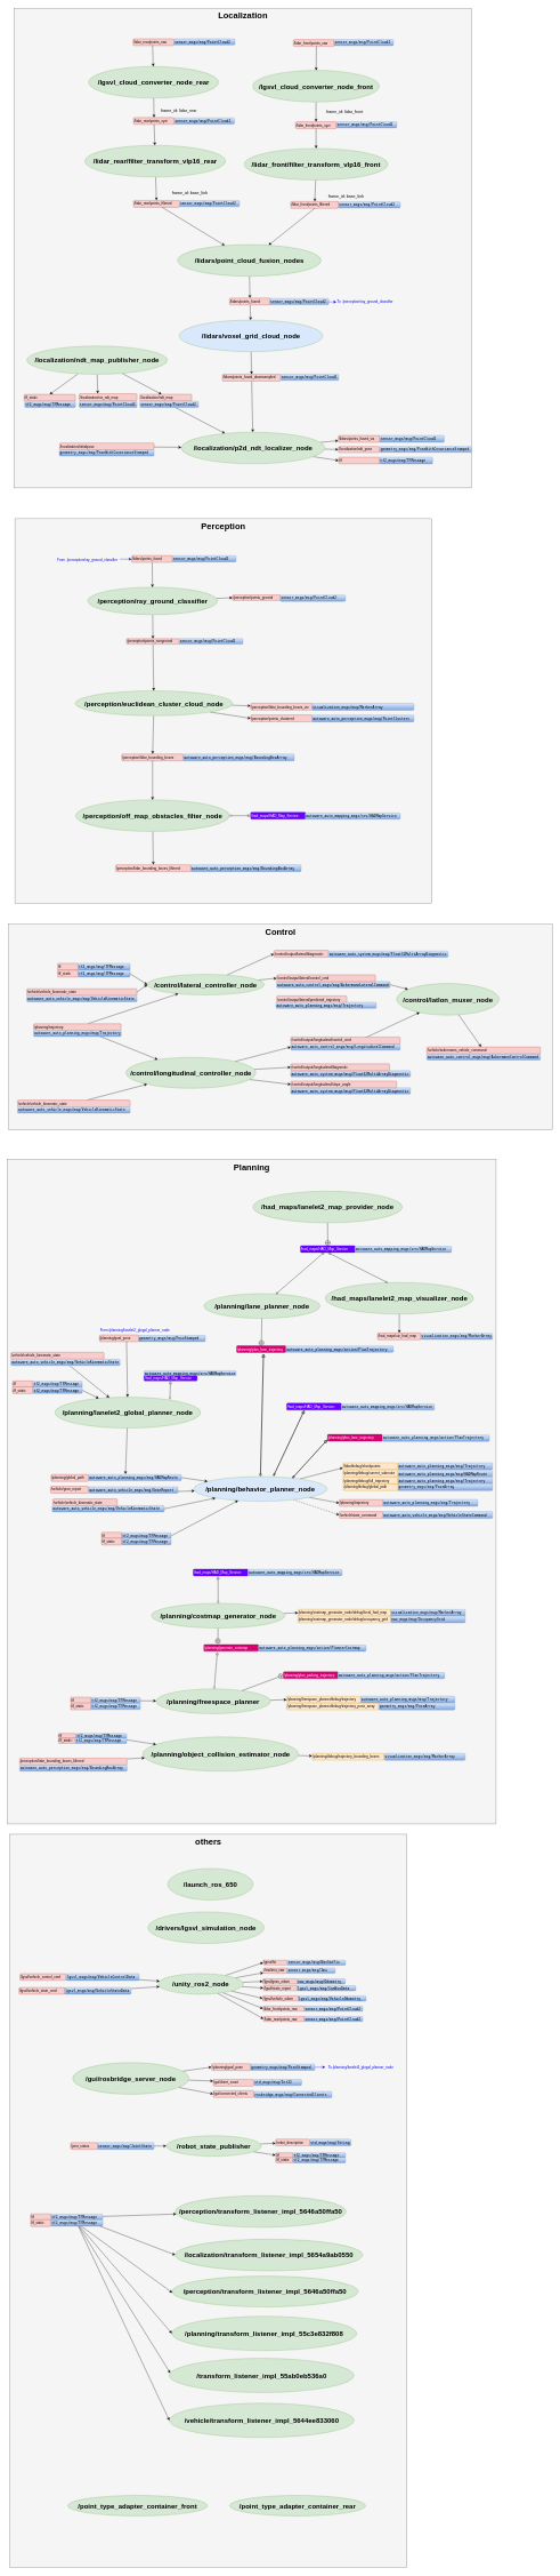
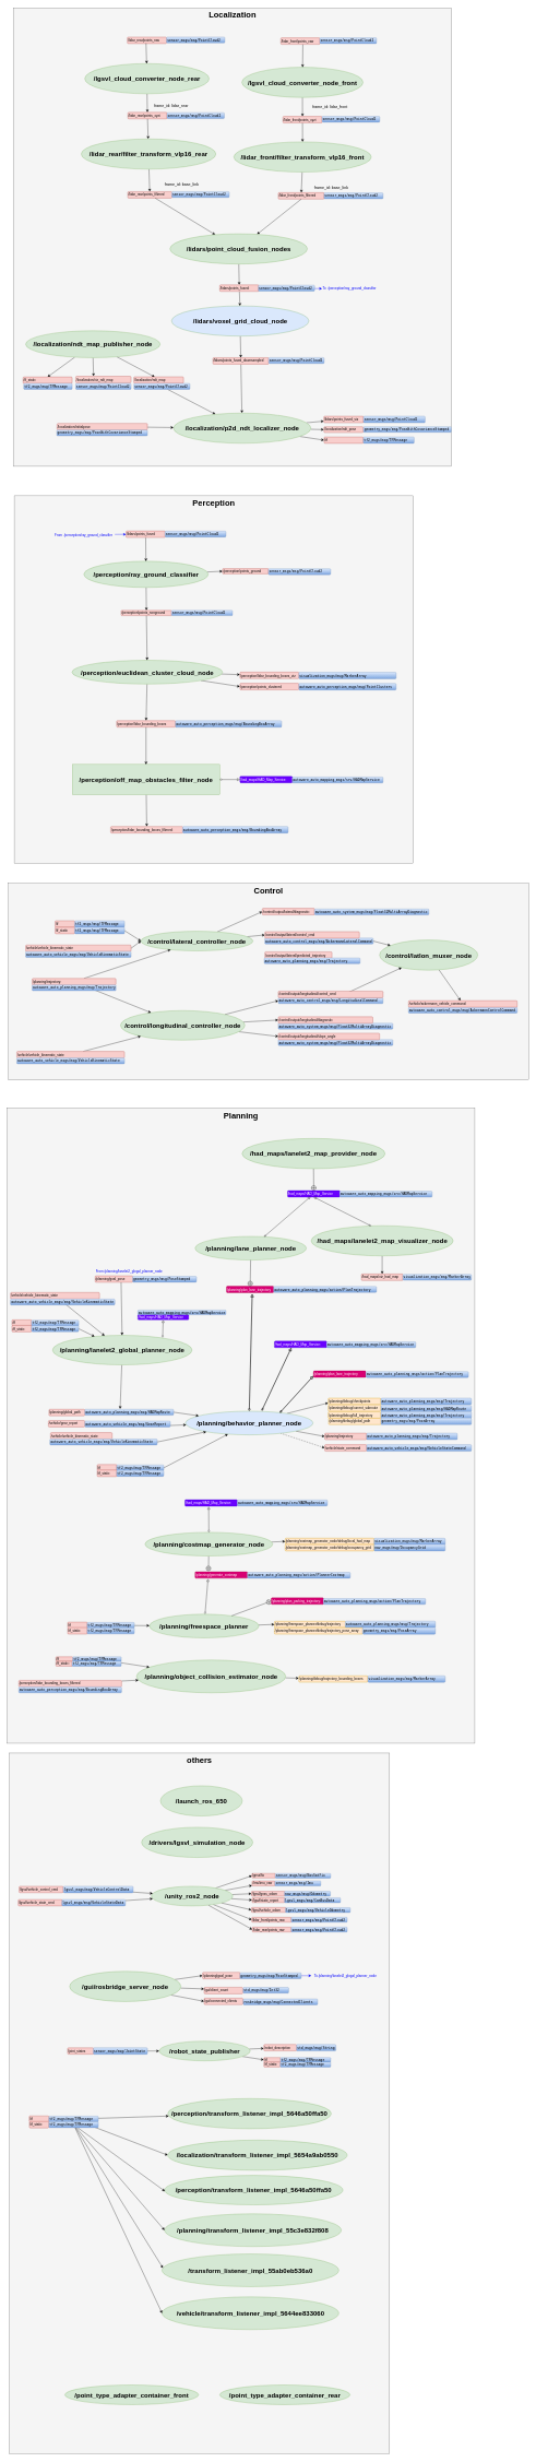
- <mxCell id="131" value="/perception/off_map_obstacles_filter_node" style="ellipse;whiteSpace=wrap;html=1;fontSize=20;fillColor=#d5e8d4;strokeColor=#82b366;fontStyle=1" parent="1" vertex="1"><mxGeometry x="220.8" y="2330.62" width="450" height="92.19" as="geometry" /></mxCell>
+ <mxCell id="131" value="/perception/off_map_obstacles_filter_node" style="whiteSpace=wrap;html=1;fontSize=20;fillColor=#d5e8d4;strokeColor=#82b366;fontStyle=1;rounded=0;" parent="1" vertex="1"><mxGeometry x="220.8" y="2330.62" width="450" height="92.19" as="geometry" /></mxCell>
- <mxCell id="179" value="/lidar/debug/checkpoints" style="rounded=1;whiteSpace=wrap;html=1;fontSize=10;fillColor=#ffe6cc;strokeColor=#d79b00;align=left;" parent="1" vertex="1"><mxGeometry x="1002.56" y="4265.94" width="160.41" height="19.53" as="geometry" /></mxCell>
+ <mxCell id="179" value="/planning/debug/checkpoints" style="rounded=1;whiteSpace=wrap;html=1;fontSize=10;fillColor=#ffe6cc;strokeColor=#d79b00;align=left;" parent="1" vertex="1"><mxGeometry x="1002.56" y="4265.94" width="160.41" height="19.53" as="geometry" /></mxCell>
